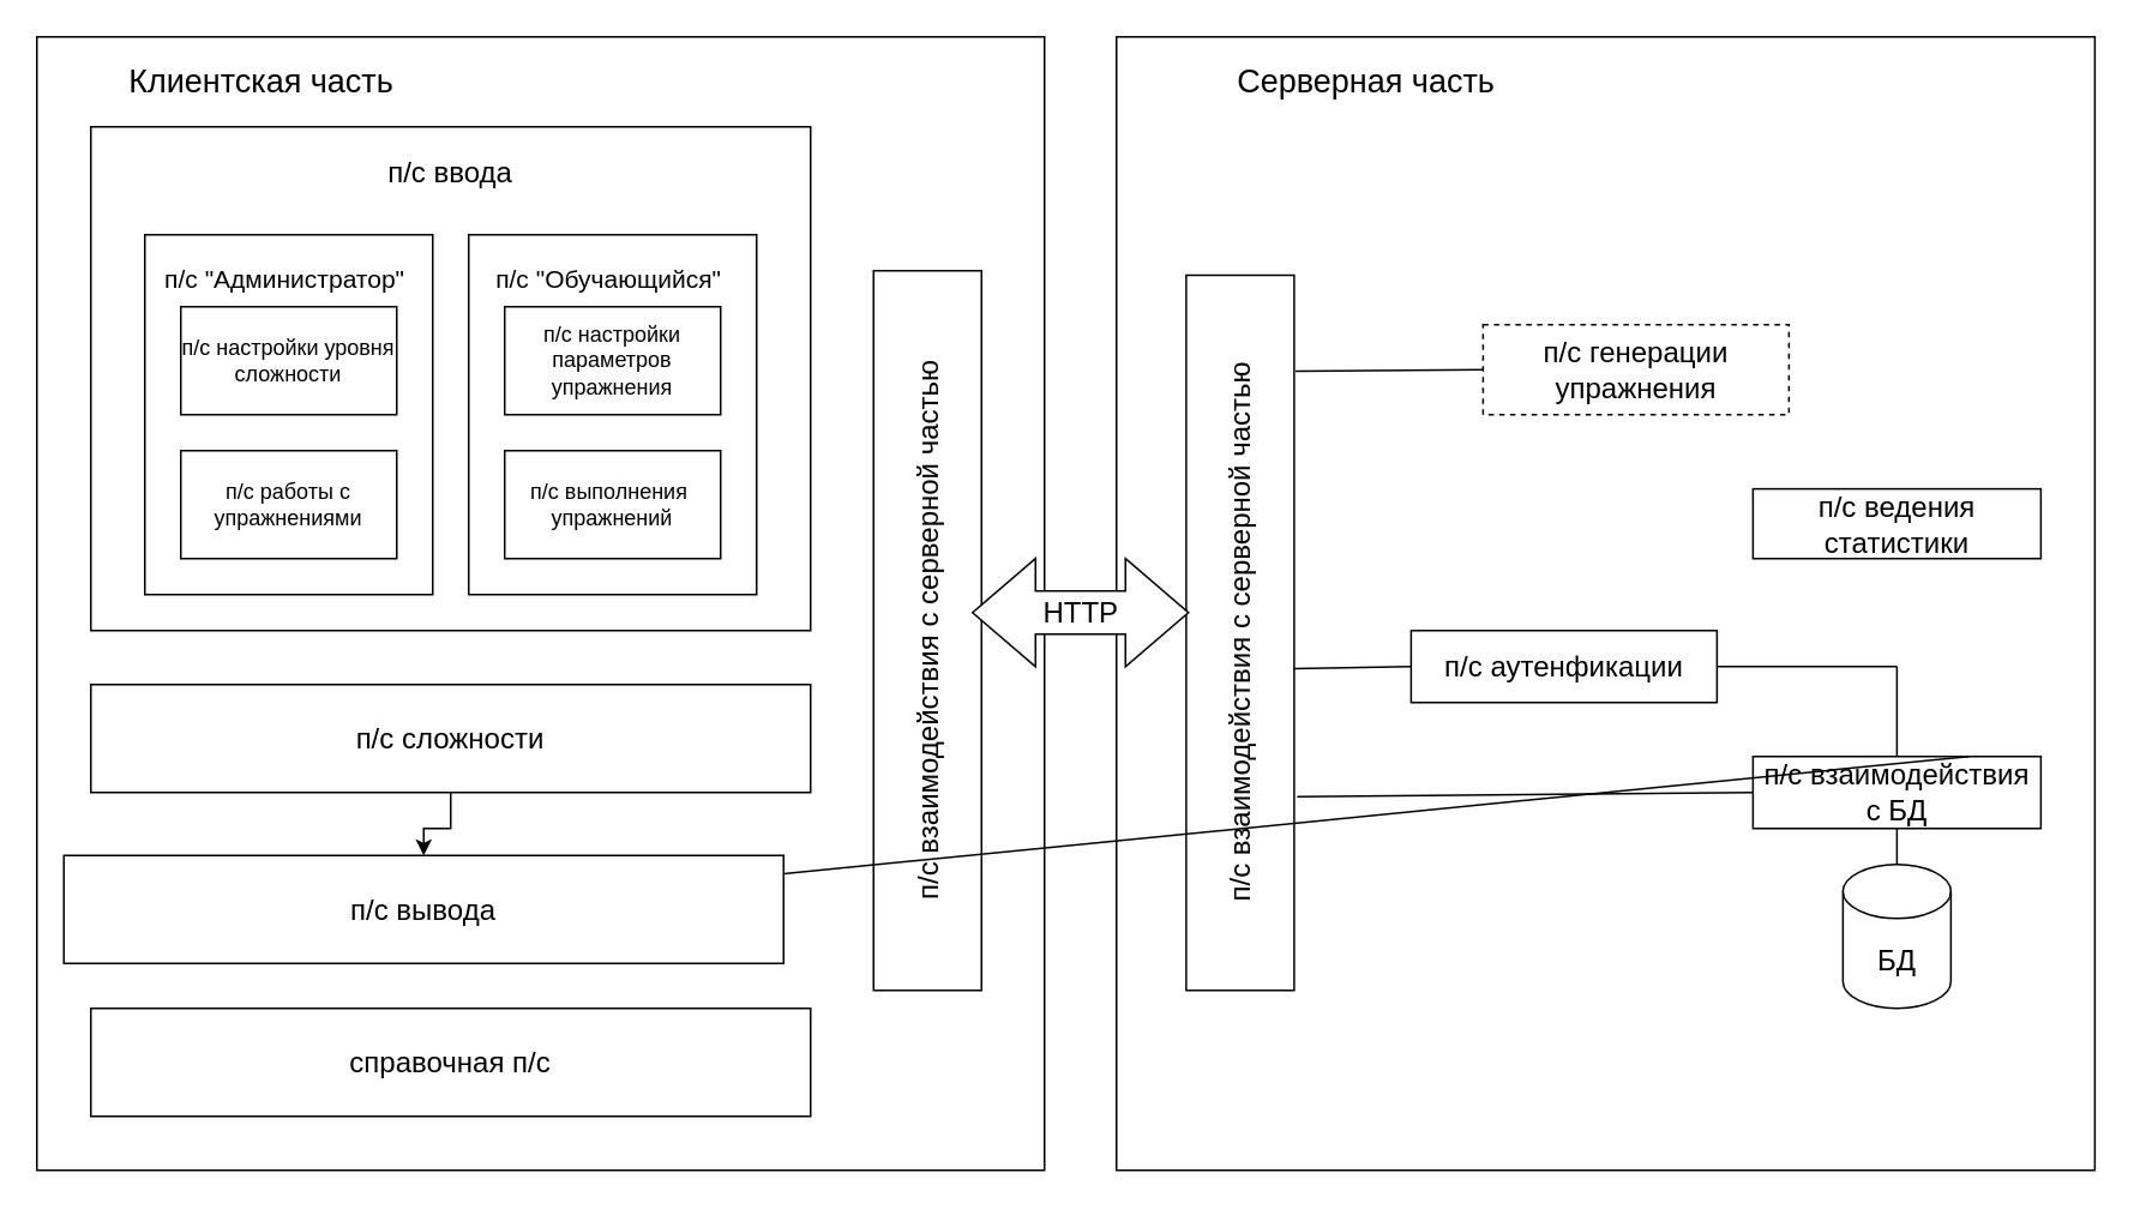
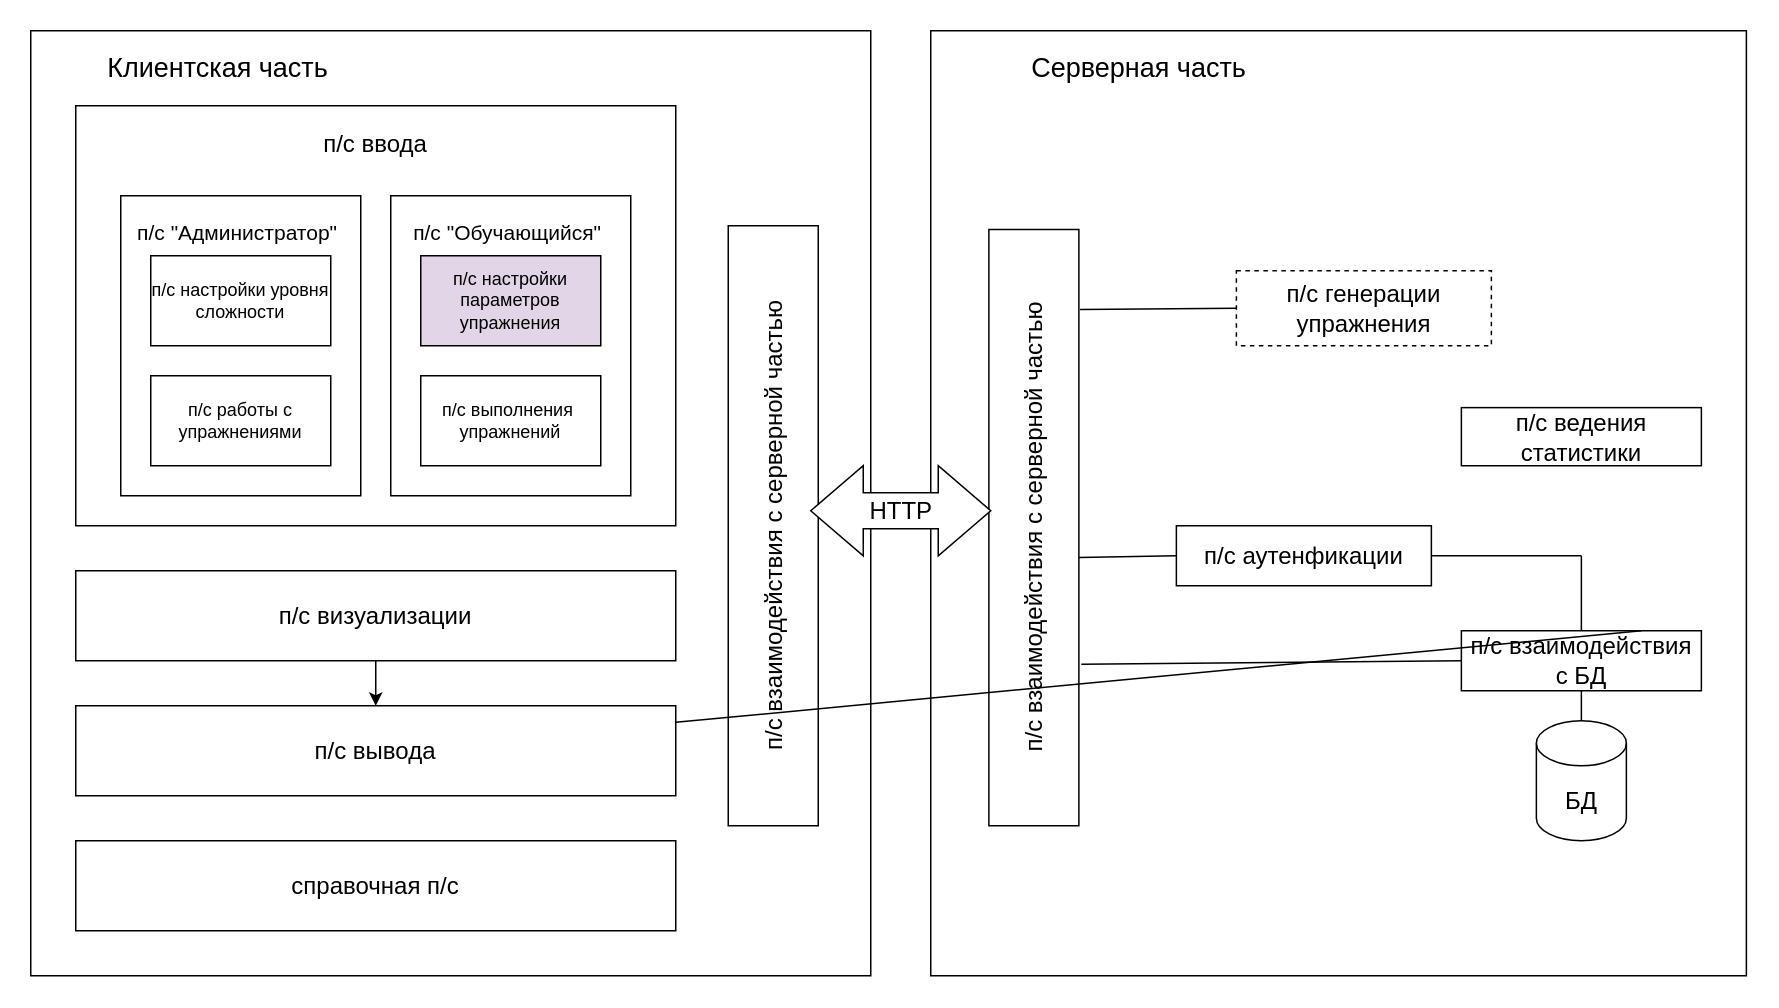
- <mxCell id="10" value="п/с настройки параметров упражнения" style="rounded=0;whiteSpace=wrap;html=1;" vertex="1" parent="1"><mxGeometry x="280" y="170" width="120" height="60" as="geometry" /></mxCell>
+ <mxCell id="10" value="п/с настройки параметров упражнения" style="rounded=0;whiteSpace=wrap;html=1;fillColor=#e1d5e7;" vertex="1" parent="1"><mxGeometry x="280" y="170" width="120" height="60" as="geometry" /></mxCell>
- <mxCell id="15" value="&lt;font style=&quot;font-size: 16px;&quot;&gt;п/с сложности&lt;/font&gt;" style="rounded=0;whiteSpace=wrap;html=1;" vertex="1" parent="1"><mxGeometry x="50" y="380" width="400" height="60" as="geometry" /></mxCell>
+ <mxCell id="15" value="&lt;font style=&quot;font-size: 16px;&quot;&gt;п/с визуализации&lt;/font&gt;" style="rounded=0;whiteSpace=wrap;html=1;" vertex="1" parent="1"><mxGeometry x="50" y="380" width="400" height="60" as="geometry" /></mxCell>
- <mxCell id="16" value="&lt;font style=&quot;font-size: 16px;&quot;&gt;п/с вывода&lt;/font&gt;" style="rounded=0;whiteSpace=wrap;html=1;" vertex="1" parent="1"><mxGeometry x="35" y="475" width="400" height="60" as="geometry" /></mxCell>
+ <mxCell id="16" value="&lt;font style=&quot;font-size: 16px;&quot;&gt;п/с вывода&lt;/font&gt;" style="rounded=0;whiteSpace=wrap;html=1;" vertex="1" parent="1"><mxGeometry x="50" y="470" width="400" height="60" as="geometry" /></mxCell>
